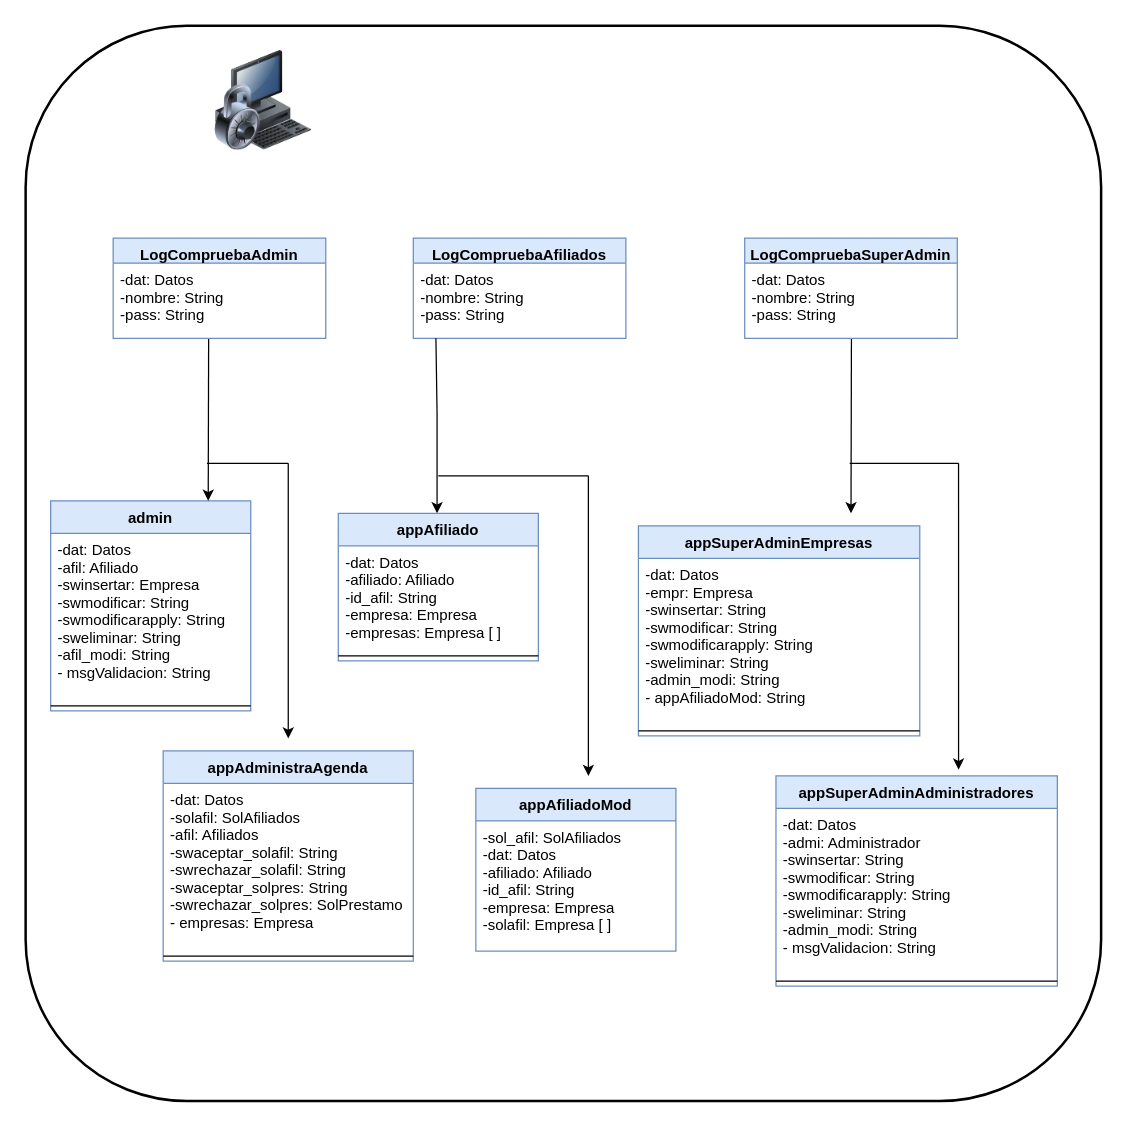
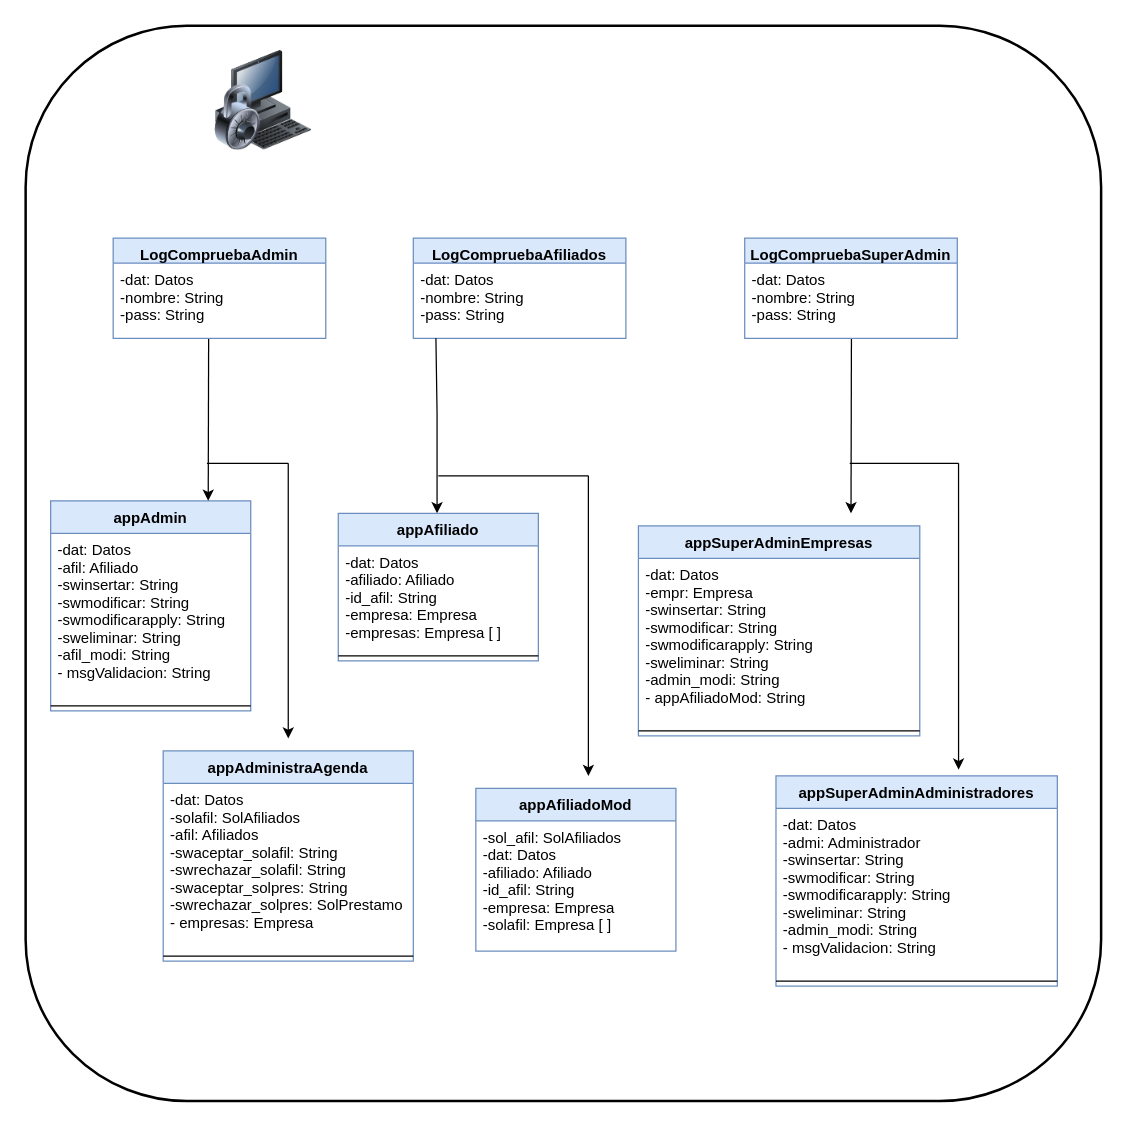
- <mxCell id="2" value="admin" style="swimlane;fontStyle=1;align=center;verticalAlign=top;childLayout=stackLayout;horizontal=1;startSize=26;horizontalStack=0;resizeParent=1;resizeParentMax=0;resizeLast=0;collapsible=1;marginBottom=0;fillColor=#dae8fc;strokeColor=#6c8ebf;" parent="1" vertex="1"><mxGeometry x="40" y="400" width="160" height="168" as="geometry"><mxRectangle x="560" y="40" width="120" height="26" as="alternateBounds" /></mxGeometry></mxCell>
+ <mxCell id="2" value="appAdmin" style="swimlane;fontStyle=1;align=center;verticalAlign=top;childLayout=stackLayout;horizontal=1;startSize=26;horizontalStack=0;resizeParent=1;resizeParentMax=0;resizeLast=0;collapsible=1;marginBottom=0;fillColor=#dae8fc;strokeColor=#6c8ebf;" parent="1" vertex="1"><mxGeometry x="40" y="400" width="160" height="168" as="geometry"><mxRectangle x="560" y="40" width="120" height="26" as="alternateBounds" /></mxGeometry></mxCell>
- <mxCell id="3" value="-dat: Datos&#10;-afil: Afiliado&#10;-swinsertar: Empresa&#10;-swmodificar: String&#10;-swmodificarapply: String&#10;-sweliminar: String&#10;-afil_modi: String&#10;- msgValidacion: String" style="text;strokeColor=none;fillColor=none;align=left;verticalAlign=top;spacingLeft=4;spacingRight=4;overflow=hidden;rotatable=0;points=[[0,0.5],[1,0.5]];portConstraint=eastwest;" parent="2" vertex="1"><mxGeometry y="26" width="160" height="134" as="geometry" /></mxCell>
+ <mxCell id="3" value="-dat: Datos&#10;-afil: Afiliado&#10;-swinsertar: String&#10;-swmodificar: String&#10;-swmodificarapply: String&#10;-sweliminar: String&#10;-afil_modi: String&#10;- msgValidacion: String" style="text;strokeColor=none;fillColor=none;align=left;verticalAlign=top;spacingLeft=4;spacingRight=4;overflow=hidden;rotatable=0;points=[[0,0.5],[1,0.5]];portConstraint=eastwest;" parent="2" vertex="1"><mxGeometry y="26" width="160" height="134" as="geometry" /></mxCell>
